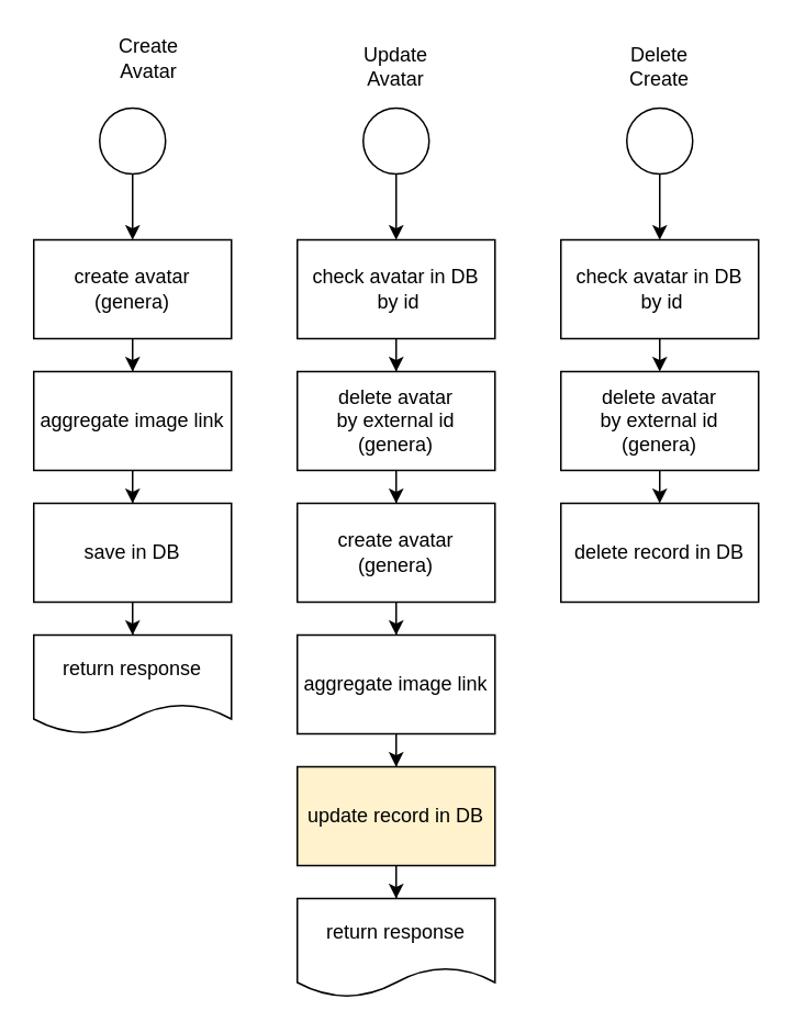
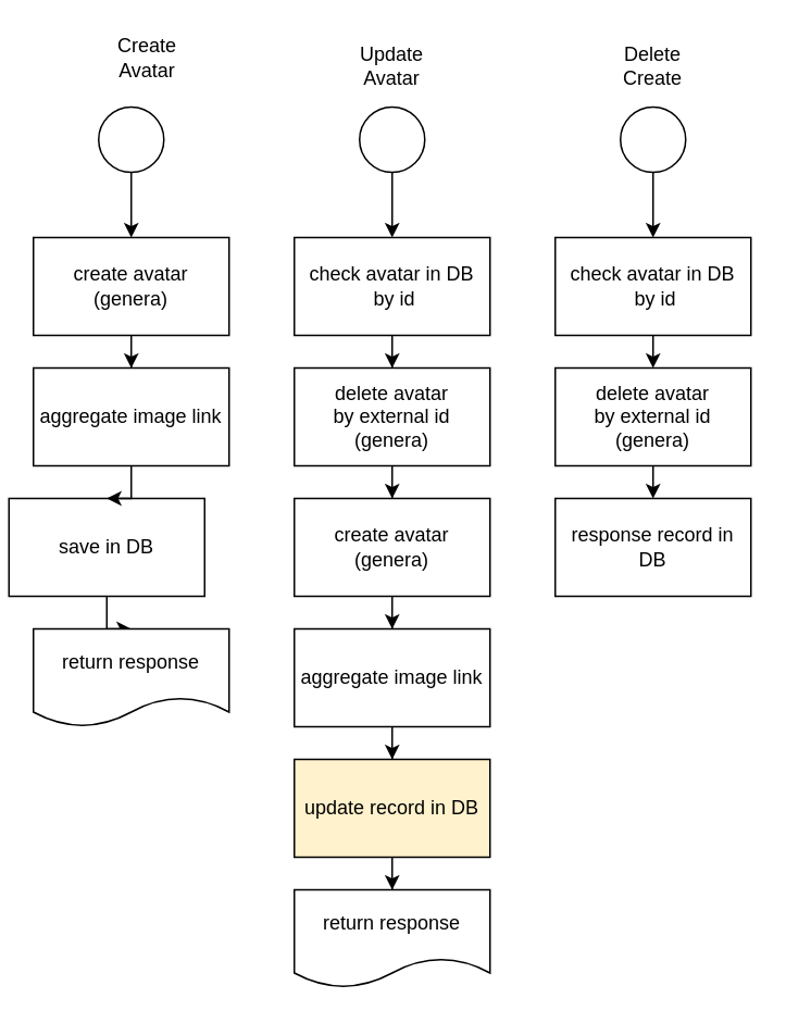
- <mxCell id="8" value="save in DB" style="rounded=0;whiteSpace=wrap;html=1;" vertex="1" parent="1"><mxGeometry x="20" y="305" width="120" height="60" as="geometry" /></mxCell>
+ <mxCell id="8" value="save in DB" style="rounded=0;whiteSpace=wrap;html=1;" vertex="1" parent="1"><mxGeometry x="5" y="305" width="120" height="60" as="geometry" /></mxCell>
- <mxCell id="31" value="delete record in DB" style="rounded=0;whiteSpace=wrap;html=1;" vertex="1" parent="1"><mxGeometry x="340" y="305" width="120" height="60" as="geometry" /></mxCell>
+ <mxCell id="31" value="response record in DB" style="rounded=0;whiteSpace=wrap;html=1;" vertex="1" parent="1"><mxGeometry x="340" y="305" width="120" height="60" as="geometry" /></mxCell>
